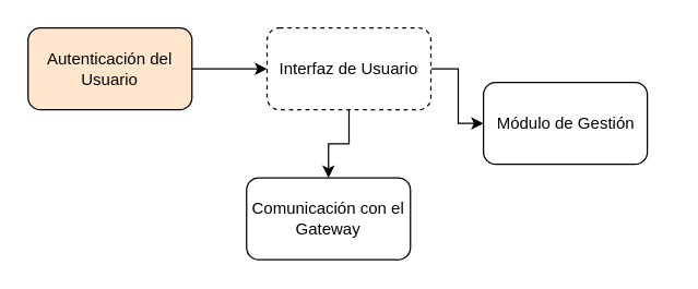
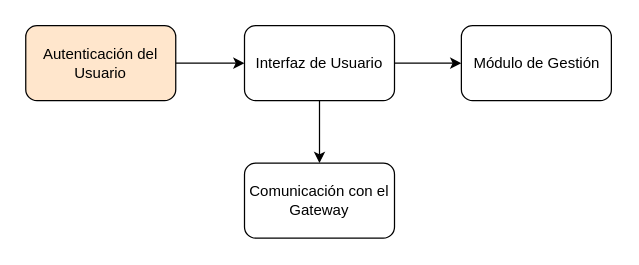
- <mxCell id="4" value="Interfaz de Usuario" style="rounded=1;whiteSpace=wrap;html=1;dashed=1;" parent="1" vertex="1"><mxGeometry x="195" y="20" width="120" height="60" as="geometry" /></mxCell>
+ <mxCell id="4" value="Interfaz de Usuario" style="rounded=1;whiteSpace=wrap;html=1;" parent="1" vertex="1"><mxGeometry x="195" y="20" width="120" height="60" as="geometry" /></mxCell>
- <mxCell id="5" value="Módulo de Gestión" style="rounded=1;whiteSpace=wrap;html=1;" parent="1" vertex="1"><mxGeometry x="353.5" y="60" width="120" height="60" as="geometry" /></mxCell>
+ <mxCell id="5" value="Módulo de Gestión" style="rounded=1;whiteSpace=wrap;html=1;" parent="1" vertex="1"><mxGeometry x="368.5" y="20" width="120" height="60" as="geometry" /></mxCell>
- <mxCell id="8" value="Comunicación con el Gateway" style="rounded=1;whiteSpace=wrap;html=1;" vertex="1" parent="1"><mxGeometry x="180" y="130" width="120" height="60" as="geometry" /></mxCell>
+ <mxCell id="8" value="Comunicación con el Gateway" style="rounded=1;whiteSpace=wrap;html=1;" vertex="1" parent="1"><mxGeometry x="195" y="130" width="120" height="60" as="geometry" /></mxCell>
